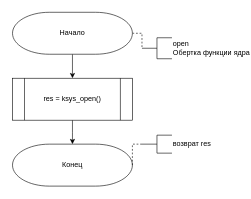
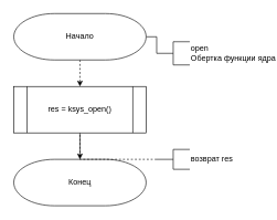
- <mxCell id="5" style="edgeStyle=orthogonalEdgeStyle;rounded=0;orthogonalLoop=1;jettySize=auto;html=1;exitX=1;exitY=0.5;exitDx=0;exitDy=0;exitPerimeter=0;entryX=0;entryY=0.5;entryDx=0;entryDy=0;entryPerimeter=0;endArrow=none;endFill=0;dashed=1;" parent="1" source="6" target="8" edge="1"><mxGeometry relative="1" as="geometry" /></mxCell>
+ <mxCell id="5" style="edgeStyle=orthogonalEdgeStyle;rounded=0;orthogonalLoop=1;jettySize=auto;html=1;exitX=1;exitY=0.5;exitDx=0;exitDy=0;exitPerimeter=0;entryX=0;entryY=0.5;entryDx=0;entryDy=0;entryPerimeter=0;endArrow=none;endFill=0;dashed=0;" parent="1" source="6" target="8" edge="1"><mxGeometry relative="1" as="geometry" /></mxCell>
- <mxCell id="4" style="edgeStyle=orthogonalEdgeStyle;rounded=0;orthogonalLoop=1;jettySize=auto;html=1;exitX=0.5;exitY=1;exitDx=0;exitDy=0;exitPerimeter=0;entryX=0.5;entryY=0;entryDx=0;entryDy=0;" parent="1" source="6" target="3" edge="1"><mxGeometry relative="1" as="geometry" /></mxCell>
+ <mxCell id="4" style="edgeStyle=orthogonalEdgeStyle;rounded=0;orthogonalLoop=1;jettySize=auto;html=1;exitX=0.5;exitY=1;exitDx=0;exitDy=0;exitPerimeter=0;entryX=0.5;entryY=0;entryDx=0;entryDy=0;dashed=1;" parent="1" source="6" target="3" edge="1"><mxGeometry relative="1" as="geometry" /></mxCell>
- <mxCell id="9" style="edgeStyle=orthogonalEdgeStyle;rounded=0;orthogonalLoop=1;jettySize=auto;html=1;exitX=0;exitY=0.5;exitDx=0;exitDy=0;exitPerimeter=0;entryX=1;entryY=0.5;entryDx=0;entryDy=0;entryPerimeter=0;endArrow=none;endFill=0;dashed=1;" edge="1" parent="1" source="10" target="7"><mxGeometry relative="1" as="geometry" /></mxCell>
+ <mxCell id="9" style="edgeStyle=orthogonalEdgeStyle;rounded=0;orthogonalLoop=1;jettySize=auto;html=1;exitX=0;exitY=0.5;exitDx=0;exitDy=0;exitPerimeter=0;endArrow=none;endFill=0;dashed=1;" edge="1" parent="1" source="10" target="3"><mxGeometry relative="1" as="geometry" /></mxCell>
